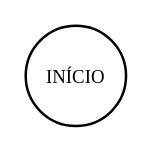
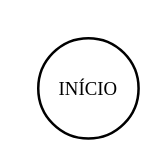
- <mxCell id="2" value="&lt;span&gt;&lt;font style=&quot;font-size: 15px;&quot; face=&quot;Russo One&quot;&gt;INÍCIO&lt;/font&gt;&lt;/span&gt;" style="ellipse;whiteSpace=wrap;html=1;aspect=fixed;fontStyle=0;strokeWidth=2;" vertex="1" parent="1"><mxGeometry x="20" y="20" width="80" height="80" as="geometry" /></mxCell>
+ <mxCell id="2" value="&lt;span&gt;&lt;font style=&quot;font-size: 15px;&quot; face=&quot;Russo One&quot;&gt;INÍCIO&lt;/font&gt;&lt;/span&gt;" style="ellipse;whiteSpace=wrap;html=1;aspect=fixed;fontStyle=0;strokeWidth=2;" vertex="1" parent="1"><mxGeometry x="30" y="30" width="80" height="80" as="geometry" /></mxCell>
